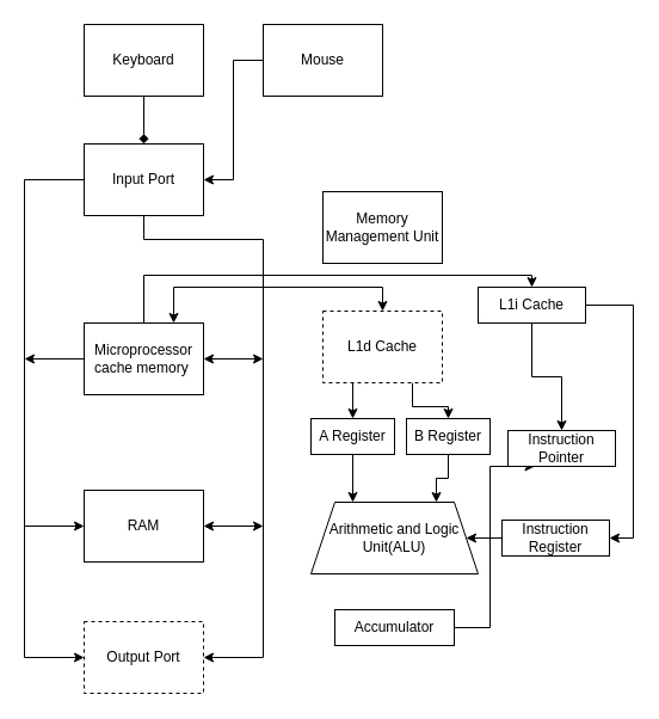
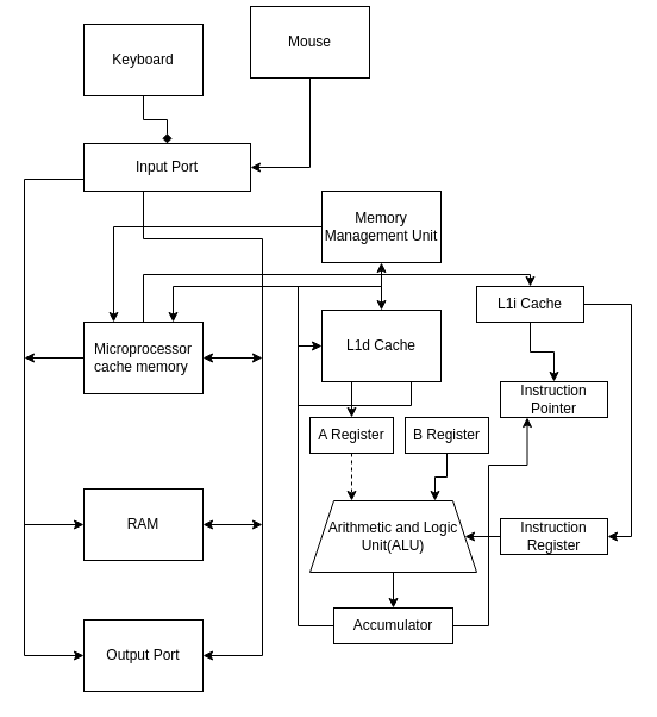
- <mxCell id="5" value="Mouse" style="rounded=0;whiteSpace=wrap;html=1;" vertex="1" parent="1"><mxGeometry x="220" y="20" width="100" height="60" as="geometry" /></mxCell>
+ <mxCell id="5" value="Mouse" style="rounded=0;whiteSpace=wrap;html=1;" vertex="1" parent="1"><mxGeometry x="210" y="5" width="100" height="60" as="geometry" /></mxCell>
- <mxCell id="8" value="Input Port" style="rounded=0;whiteSpace=wrap;html=1;" vertex="1" parent="1"><mxGeometry x="70" y="120" width="100" height="60" as="geometry" /></mxCell>
+ <mxCell id="8" value="Input Port" style="rounded=0;whiteSpace=wrap;html=1;" vertex="1" parent="1"><mxGeometry x="70" y="120" width="140" height="40" as="geometry" /></mxCell>
+ <mxCell id="17" style="edgeStyle=orthogonalEdgeStyle;rounded=0;orthogonalLoop=1;jettySize=auto;html=1;entryX=0.25;entryY=0;entryDx=0;entryDy=0;" edge="1" parent="1" source="18" target="10"><mxGeometry relative="1" as="geometry" /></mxCell>
- <mxCell id="21" value="L1d Cache" style="rounded=0;whiteSpace=wrap;html=1;dashed=1;" vertex="1" parent="1"><mxGeometry x="270" y="260" width="100" height="60" as="geometry" /></mxCell>
+ <mxCell id="21" value="L1d Cache" style="rounded=0;whiteSpace=wrap;html=1;" vertex="1" parent="1"><mxGeometry x="270" y="260" width="100" height="60" as="geometry" /></mxCell>
- <mxCell id="20" style="edgeStyle=orthogonalEdgeStyle;rounded=0;orthogonalLoop=1;jettySize=auto;html=1;exitX=0.75;exitY=1;exitDx=0;exitDy=0;" edge="1" parent="1" source="21" target="25"><mxGeometry relative="1" as="geometry" /></mxCell>
+ <mxCell id="20" style="edgeStyle=orthogonalEdgeStyle;rounded=0;orthogonalLoop=1;jettySize=auto;html=1;exitX=0.75;exitY=1;exitDx=0;exitDy=0;" edge="1" parent="1" source="21" target="18"><mxGeometry relative="1" as="geometry" /></mxCell>
- <mxCell id="35" value="Instruction Pointer" style="rounded=0;whiteSpace=wrap;html=1;" vertex="1" parent="1"><mxGeometry x="425" y="360" width="90" height="30" as="geometry" /></mxCell>
+ <mxCell id="35" value="Instruction Pointer" style="rounded=0;whiteSpace=wrap;html=1;" vertex="1" parent="1"><mxGeometry x="420" y="320" width="90" height="30" as="geometry" /></mxCell>
- <mxCell id="22" style="edgeStyle=orthogonalEdgeStyle;rounded=0;orthogonalLoop=1;jettySize=auto;html=1;entryX=0.25;entryY=0;entryDx=0;entryDy=0;" edge="1" parent="1" source="23" target="27"><mxGeometry relative="1" as="geometry" /></mxCell>
+ <mxCell id="22" style="edgeStyle=orthogonalEdgeStyle;rounded=0;orthogonalLoop=1;jettySize=auto;html=1;entryX=0.25;entryY=0;entryDx=0;entryDy=0;dashed=1;" edge="1" parent="1" source="23" target="27"><mxGeometry relative="1" as="geometry" /></mxCell>
+ <mxCell id="29" style="edgeStyle=orthogonalEdgeStyle;rounded=0;orthogonalLoop=1;jettySize=auto;html=1;entryX=0;entryY=0.5;entryDx=0;entryDy=0;" edge="1" parent="1" source="30" target="21"><mxGeometry relative="1" as="geometry"><Array as="points"><mxPoint x="250" y="525" /><mxPoint x="250" y="290" /></Array></mxGeometry></mxCell>
+ <mxCell id="26" style="edgeStyle=orthogonalEdgeStyle;rounded=0;orthogonalLoop=1;jettySize=auto;html=1;entryX=0.5;entryY=0;entryDx=0;entryDy=0;" edge="1" parent="1" source="27" target="30"><mxGeometry relative="1" as="geometry"><mxPoint x="330" y="510" as="targetPoint" /></mxGeometry></mxCell>
- <mxCell id="12" value="Output Port" style="rounded=0;whiteSpace=wrap;html=1;dashed=1;" vertex="1" parent="1"><mxGeometry x="70" y="520" width="100" height="60" as="geometry" /></mxCell>
+ <mxCell id="12" value="Output Port" style="rounded=0;whiteSpace=wrap;html=1;" vertex="1" parent="1"><mxGeometry x="70" y="520" width="100" height="60" as="geometry" /></mxCell>
